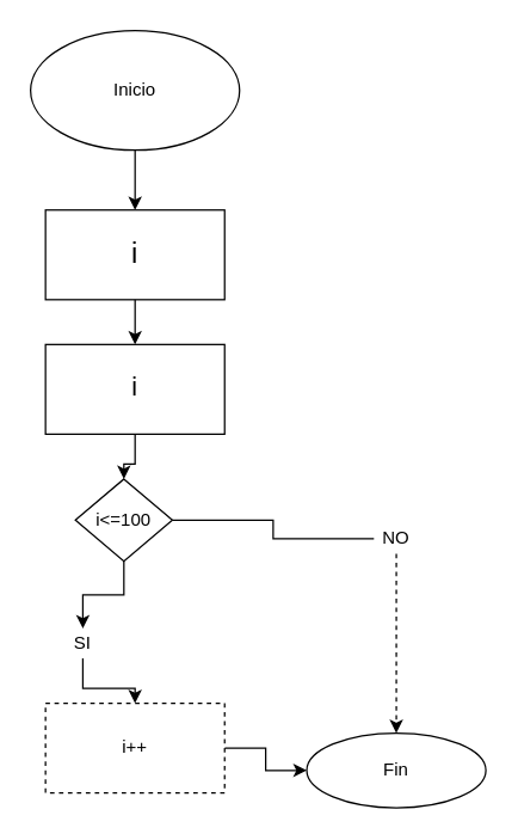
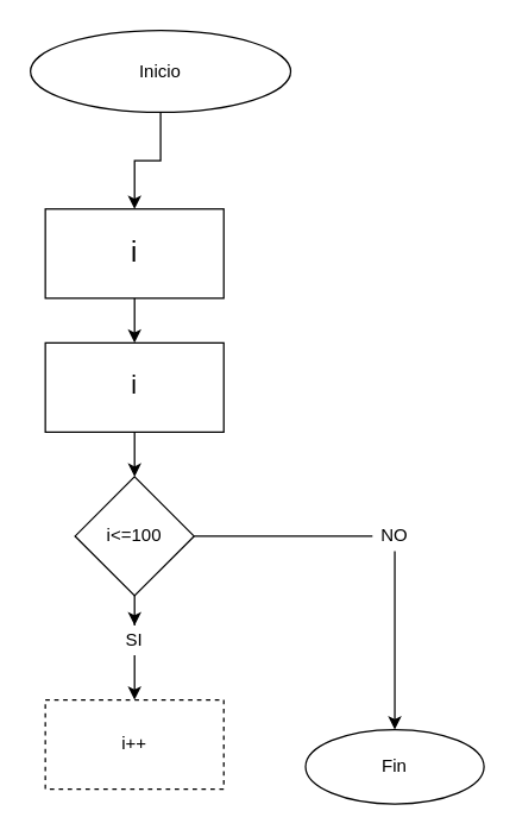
- <mxCell id="3" value="Inicio" style="ellipse;whiteSpace=wrap;html=1;" vertex="1" parent="1"><mxGeometry x="20" y="20" width="140" height="80" as="geometry" /></mxCell>
+ <mxCell id="3" value="Inicio" style="ellipse;whiteSpace=wrap;html=1;" vertex="1" parent="1"><mxGeometry x="20" y="20" width="175" height="55" as="geometry" /></mxCell>
- <mxCell id="10" value="i&amp;lt;=100" style="rhombus;whiteSpace=wrap;html=1;" vertex="1" parent="1"><mxGeometry x="50" y="320" width="65" height="55" as="geometry" /></mxCell>
+ <mxCell id="10" value="i&amp;lt;=100" style="rhombus;whiteSpace=wrap;html=1;" vertex="1" parent="1"><mxGeometry x="50" y="320" width="80" height="80" as="geometry" /></mxCell>
- <mxCell id="14" style="edgeStyle=orthogonalEdgeStyle;rounded=0;orthogonalLoop=1;jettySize=auto;html=1;exitX=0.5;exitY=1;exitDx=0;exitDy=0;dashed=1;" edge="1" parent="1" source="15" target="13"><mxGeometry relative="1" as="geometry" /></mxCell>
+ <mxCell id="14" style="edgeStyle=orthogonalEdgeStyle;rounded=0;orthogonalLoop=1;jettySize=auto;html=1;exitX=0.5;exitY=1;exitDx=0;exitDy=0;" edge="1" parent="1" source="15" target="13"><mxGeometry relative="1" as="geometry" /></mxCell>
- <mxCell id="17" value="SI" style="text;html=1;strokeColor=none;fillColor=none;align=center;verticalAlign=middle;whiteSpace=wrap;rounded=0;" vertex="1" parent="1"><mxGeometry x="30" y="420" width="50" height="20" as="geometry" /></mxCell>
+ <mxCell id="17" value="SI" style="text;html=1;strokeColor=none;fillColor=none;align=center;verticalAlign=middle;whiteSpace=wrap;rounded=0;" vertex="1" parent="1"><mxGeometry x="65" y="420" width="50" height="20" as="geometry" /></mxCell>
- <mxCell id="11" value="" style="edgeStyle=orthogonalEdgeStyle;rounded=0;orthogonalLoop=1;jettySize=auto;html=1;" edge="1" parent="1" source="12" target="13"><mxGeometry relative="1" as="geometry" /></mxCell>
